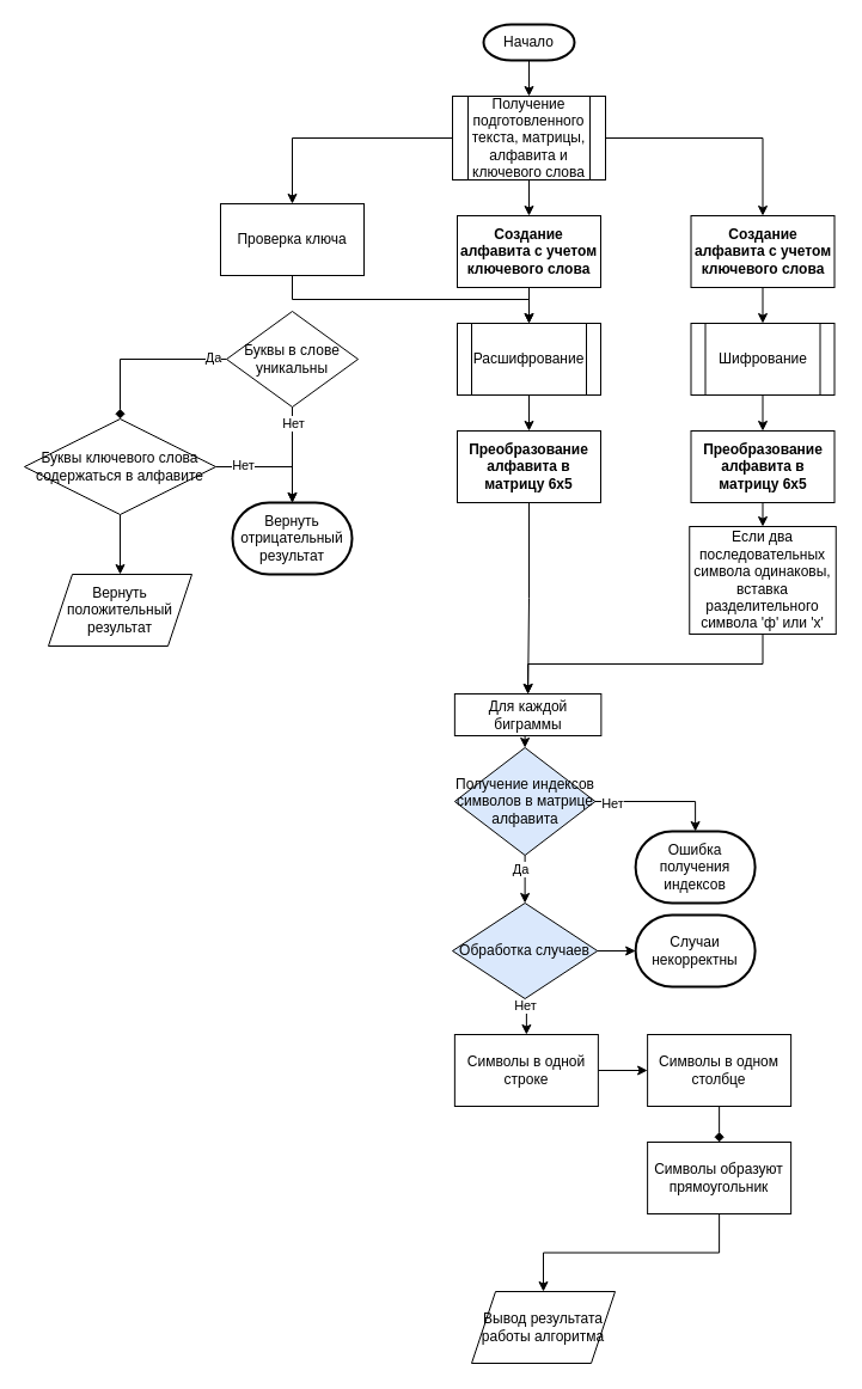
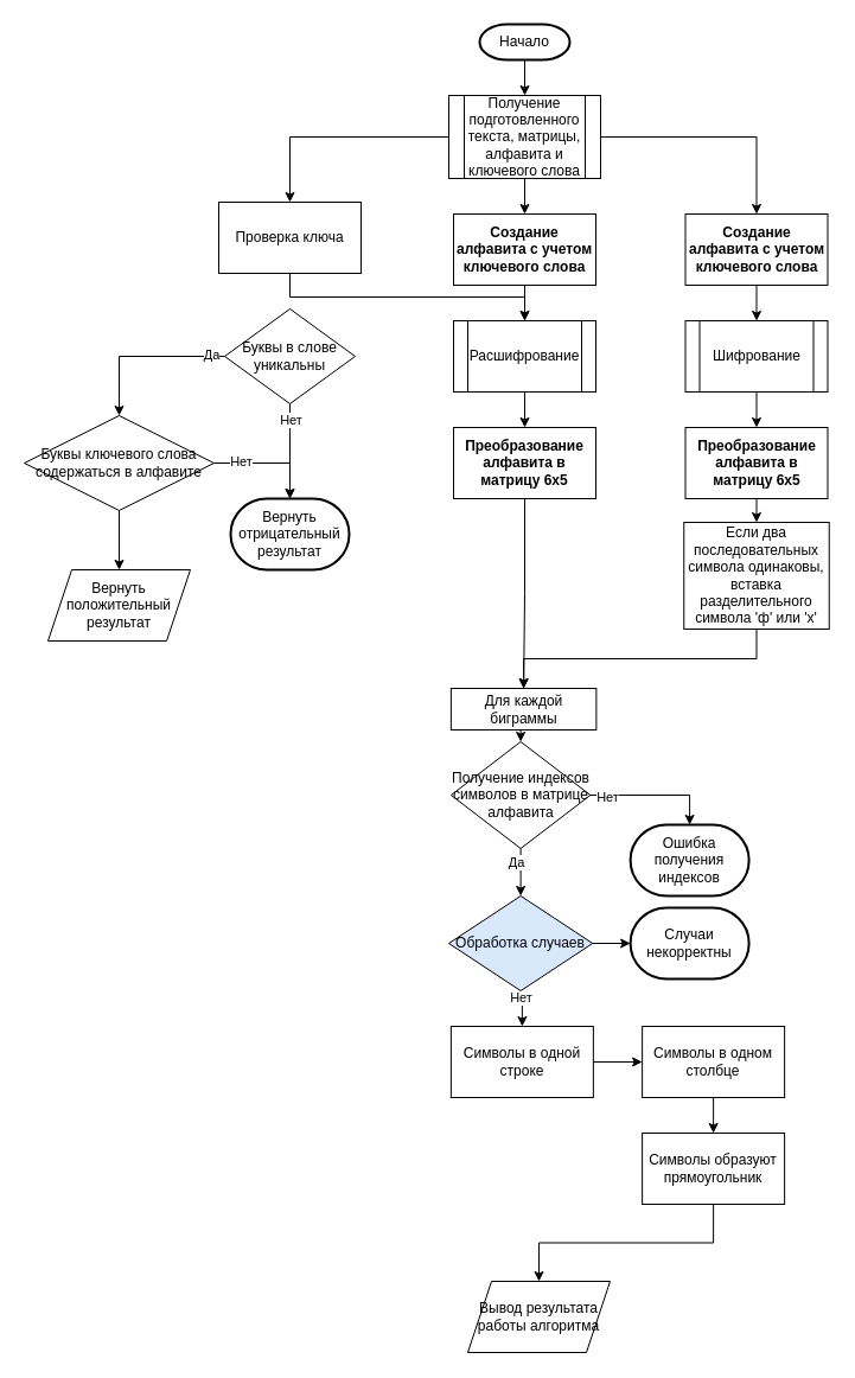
- <mxCell id="10" style="edgeStyle=orthogonalEdgeStyle;rounded=0;orthogonalLoop=1;jettySize=auto;html=1;exitX=0;exitY=0.5;exitDx=0;exitDy=0;entryX=0.5;entryY=0;entryDx=0;entryDy=0;endArrow=diamond;" edge="1" parent="1" source="12" target="14"><mxGeometry relative="1" as="geometry" /></mxCell>
+ <mxCell id="10" style="edgeStyle=orthogonalEdgeStyle;rounded=0;orthogonalLoop=1;jettySize=auto;html=1;exitX=0;exitY=0.5;exitDx=0;exitDy=0;entryX=0.5;entryY=0;entryDx=0;entryDy=0;" edge="1" parent="1" source="12" target="14"><mxGeometry relative="1" as="geometry" /></mxCell>
- <mxCell id="37" value="Получение индексов символов в матрице алфавита" style="rhombus;whiteSpace=wrap;html=1;fillColor=#dae8fc;" vertex="1" parent="1"><mxGeometry x="379.87" y="625" width="117.5" height="90" as="geometry" /></mxCell>
+ <mxCell id="37" value="Получение индексов символов в матрице алфавита" style="rhombus;whiteSpace=wrap;html=1;" vertex="1" parent="1"><mxGeometry x="379.87" y="625" width="117.5" height="90" as="geometry" /></mxCell>
- <mxCell id="46" style="edgeStyle=orthogonalEdgeStyle;rounded=0;orthogonalLoop=1;jettySize=auto;html=1;exitX=0.5;exitY=1;exitDx=0;exitDy=0;entryX=0.5;entryY=0;entryDx=0;entryDy=0;endArrow=diamond;" edge="1" parent="1" source="47" target="49"><mxGeometry relative="1" as="geometry" /></mxCell>
+ <mxCell id="46" style="edgeStyle=orthogonalEdgeStyle;rounded=0;orthogonalLoop=1;jettySize=auto;html=1;exitX=0.5;exitY=1;exitDx=0;exitDy=0;entryX=0.5;entryY=0;entryDx=0;entryDy=0;" edge="1" parent="1" source="47" target="49"><mxGeometry relative="1" as="geometry" /></mxCell>
